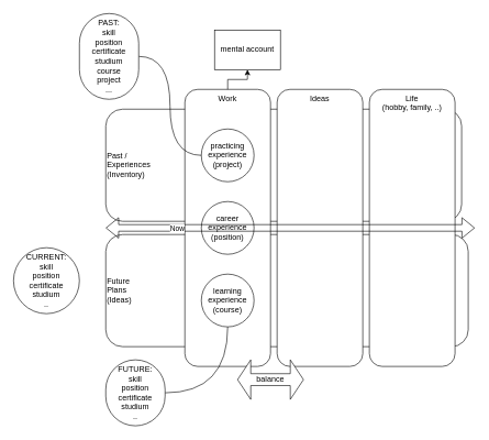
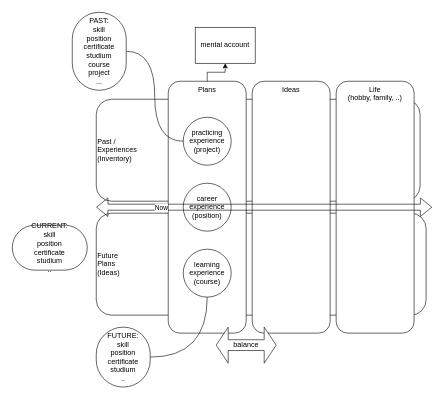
- <mxCell id="5" value="Work" style="rounded=1;whiteSpace=wrap;html=1;verticalAlign=top;" vertex="1" parent="1"><mxGeometry x="280" y="135" width="130" height="420" as="geometry" /></mxCell>
+ <mxCell id="5" value="Plans" style="rounded=1;whiteSpace=wrap;html=1;verticalAlign=top;" vertex="1" parent="1"><mxGeometry x="280" y="135" width="130" height="420" as="geometry" /></mxCell>
- <mxCell id="12" value="CURRENT:&lt;br&gt;skill&lt;br&gt;position&lt;br&gt;certificate&lt;br&gt;studium&lt;br&gt;.." style="whiteSpace=wrap;html=1;rounded=1;arcSize=50;align=center;verticalAlign=middle;strokeWidth=1;autosize=1;spacing=4;treeFolding=1;treeMoving=1;newEdgeStyle={&quot;edgeStyle&quot;:&quot;entityRelationEdgeStyle&quot;,&quot;startArrow&quot;:&quot;none&quot;,&quot;endArrow&quot;:&quot;none&quot;,&quot;segment&quot;:10,&quot;curved&quot;:1};" vertex="1" parent="1"><mxGeometry x="20" y="375" width="100" height="100" as="geometry" /></mxCell>
+ <mxCell id="12" value="CURRENT:&lt;br&gt;skill&lt;br&gt;position&lt;br&gt;certificate&lt;br&gt;studium&lt;br&gt;.." style="whiteSpace=wrap;html=1;rounded=1;arcSize=50;align=center;verticalAlign=middle;strokeWidth=1;autosize=1;spacing=4;treeFolding=1;treeMoving=1;newEdgeStyle={&quot;edgeStyle&quot;:&quot;entityRelationEdgeStyle&quot;,&quot;startArrow&quot;:&quot;none&quot;,&quot;endArrow&quot;:&quot;none&quot;,&quot;segment&quot;:10,&quot;curved&quot;:1};" vertex="1" parent="1"><mxGeometry x="20" y="375" width="125" height="75" as="geometry" /></mxCell>
